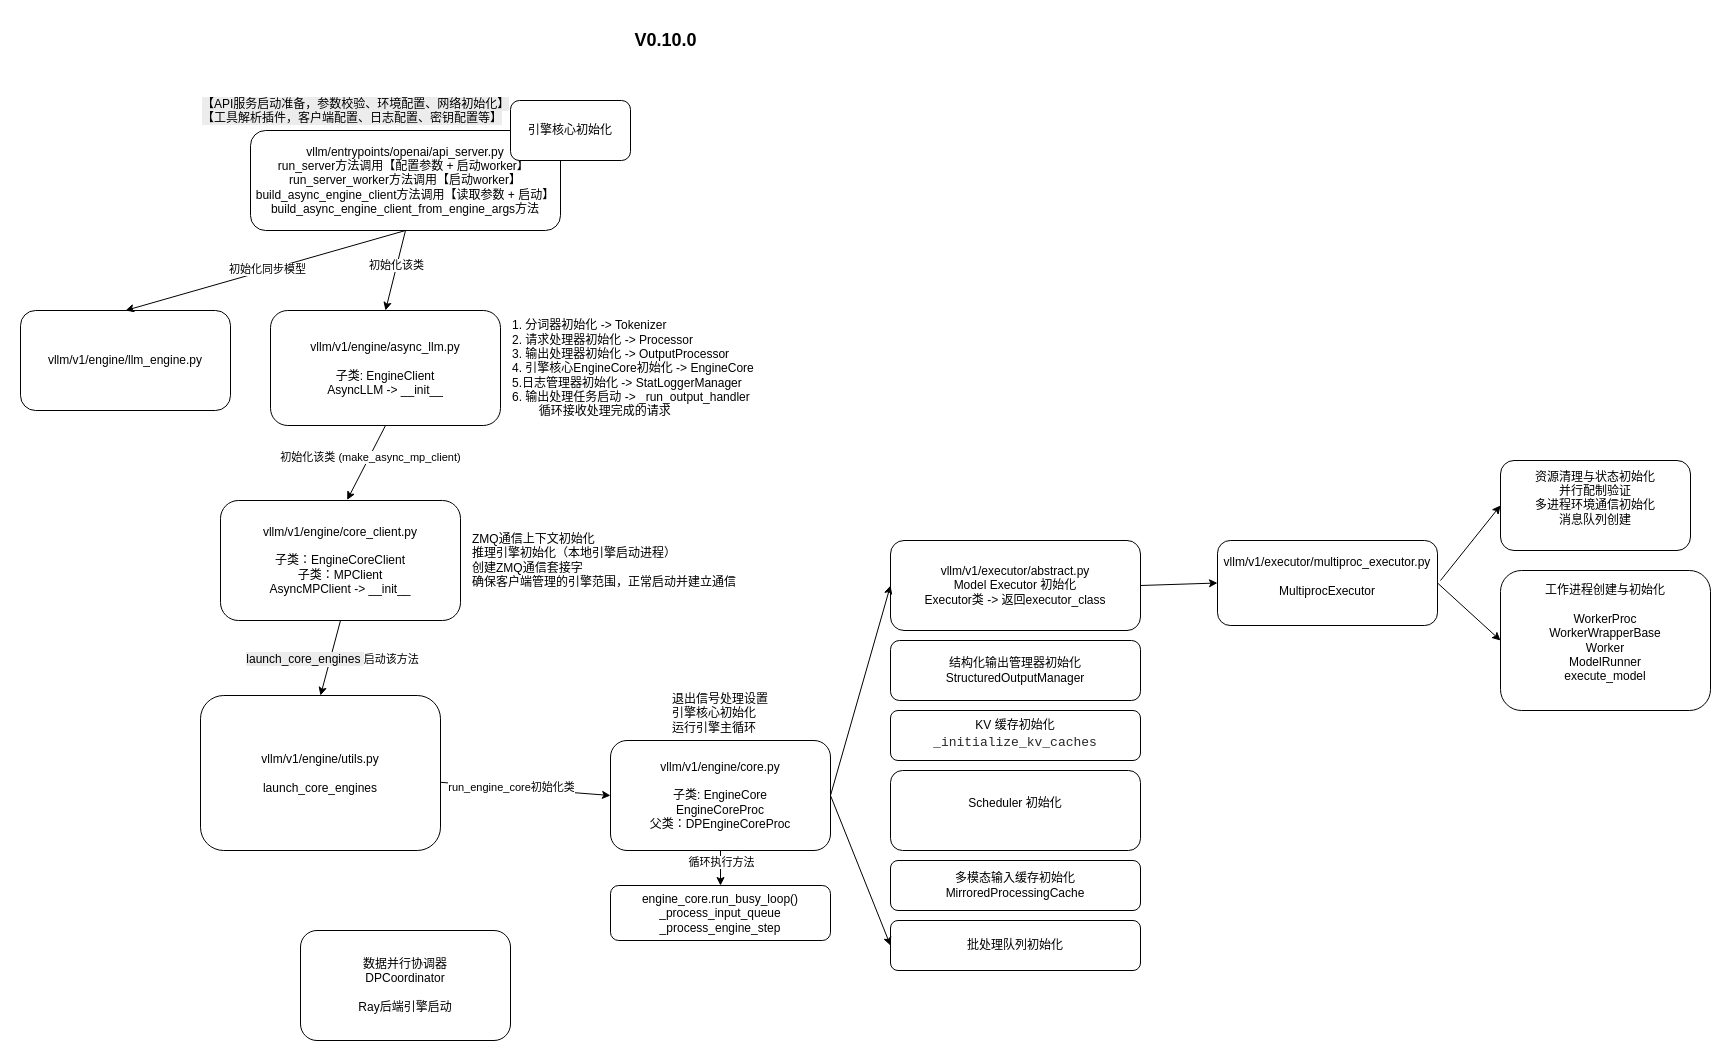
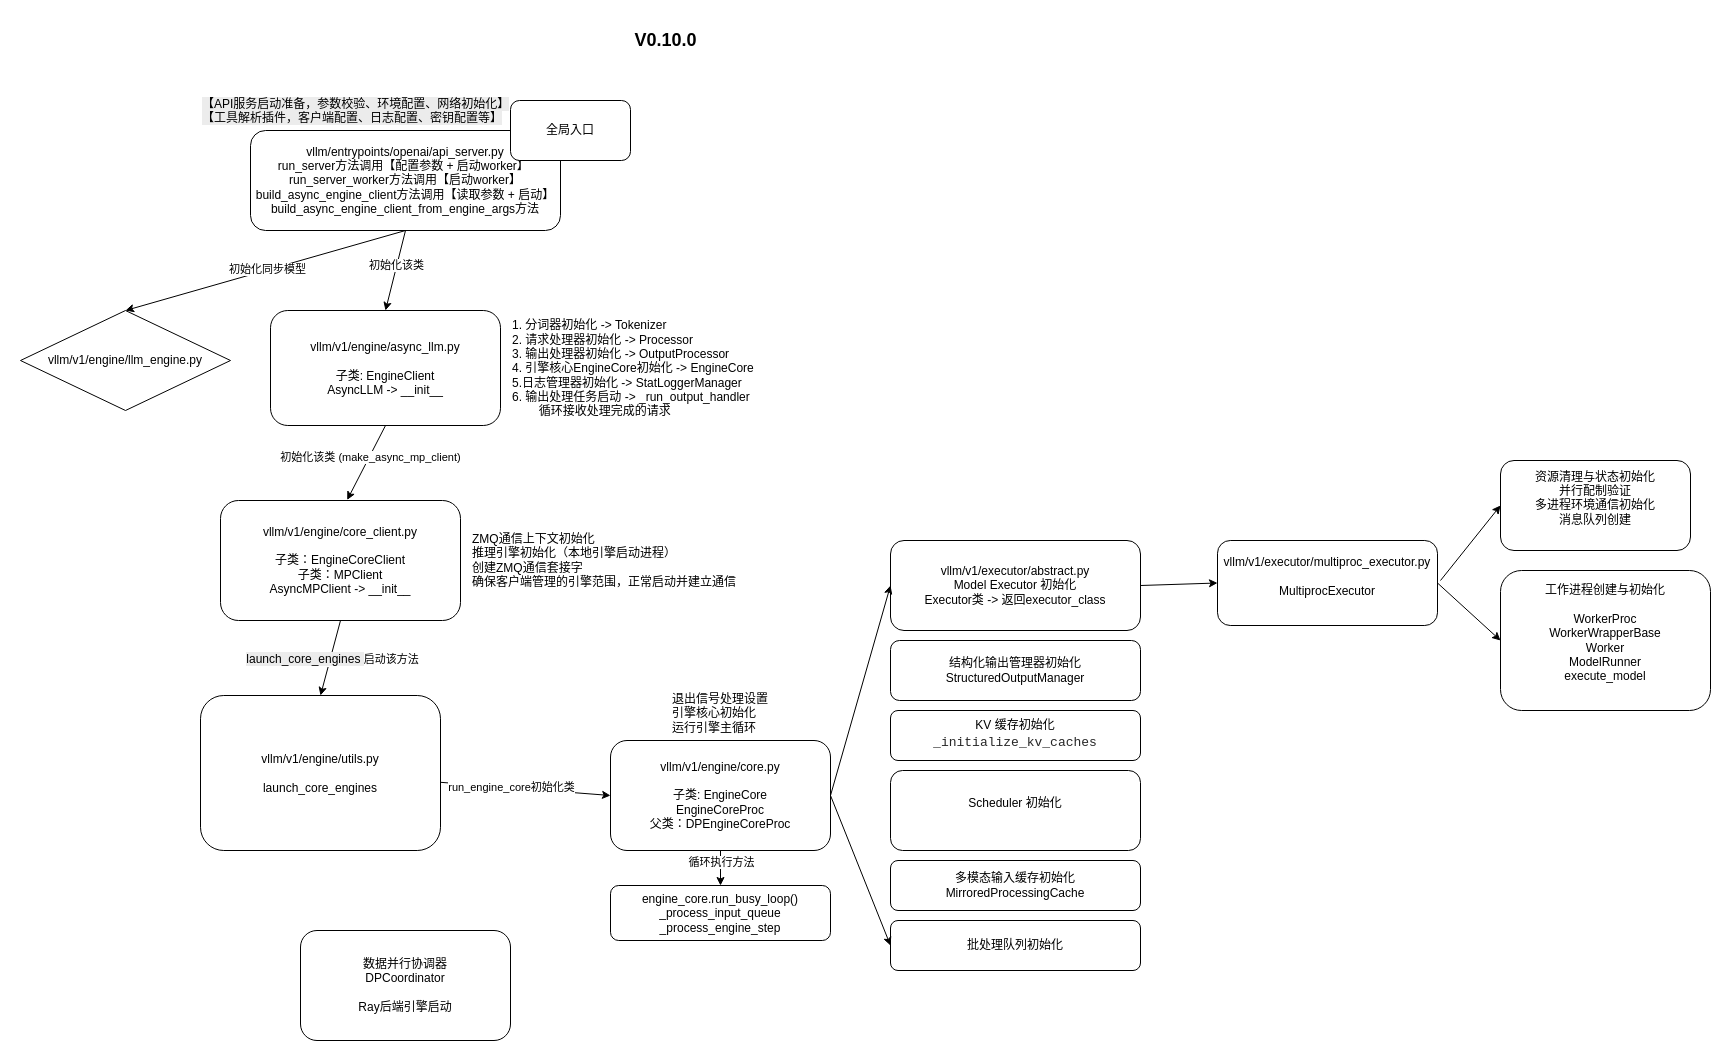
- <mxCell id="20" value="引擎核心初始化" style="rounded=1;whiteSpace=wrap;html=1;container=0;" vertex="1" parent="17"><mxGeometry x="310" y="10" width="120" height="60" as="geometry" /></mxCell>
+ <mxCell id="20" value="全局入口" style="rounded=1;whiteSpace=wrap;html=1;container=0;" vertex="1" parent="17"><mxGeometry x="310" y="10" width="120" height="60" as="geometry" /></mxCell>
- <mxCell id="11" value="vllm/v1/engine/llm_engine.py" style="rounded=1;whiteSpace=wrap;html=1;" vertex="1" parent="1"><mxGeometry x="20" y="310" width="210" height="100" as="geometry" /></mxCell>
+ <mxCell id="11" value="vllm/v1/engine/llm_engine.py" style="rhombus;whiteSpace=wrap;html=1;" vertex="1" parent="1"><mxGeometry x="20" y="310" width="210" height="100" as="geometry" /></mxCell>
